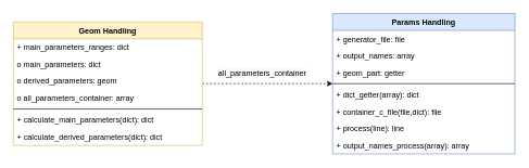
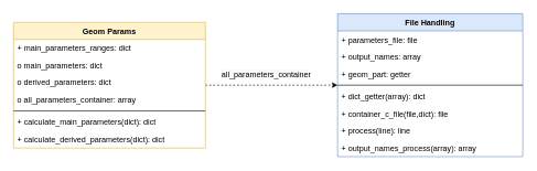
- <mxCell id="12" value="Params Handling" style="swimlane;fontStyle=1;align=center;verticalAlign=top;childLayout=stackLayout;horizontal=1;startSize=26;horizontalStack=0;resizeParent=1;resizeParentMax=0;resizeLast=0;collapsible=1;marginBottom=0;fillColor=#dae8fc;strokeColor=#6c8ebf;" parent="1" vertex="1"><mxGeometry x="510" y="20" width="280" height="216" as="geometry" /></mxCell>
+ <mxCell id="12" value="File Handling" style="swimlane;fontStyle=1;align=center;verticalAlign=top;childLayout=stackLayout;horizontal=1;startSize=26;horizontalStack=0;resizeParent=1;resizeParentMax=0;resizeLast=0;collapsible=1;marginBottom=0;fillColor=#dae8fc;strokeColor=#6c8ebf;" parent="1" vertex="1"><mxGeometry x="510" y="20" width="280" height="216" as="geometry" /></mxCell>
- <mxCell id="4" value="Geom Handling" style="swimlane;fontStyle=1;align=center;verticalAlign=top;childLayout=stackLayout;horizontal=1;startSize=26;horizontalStack=0;resizeParent=1;resizeParentMax=0;resizeLast=0;collapsible=1;marginBottom=0;fillColor=#fff2cc;strokeColor=#d6b656;" parent="1" vertex="1"><mxGeometry x="20" y="33" width="290" height="190" as="geometry" /></mxCell>
+ <mxCell id="4" value="Geom Params" style="swimlane;fontStyle=1;align=center;verticalAlign=top;childLayout=stackLayout;horizontal=1;startSize=26;horizontalStack=0;resizeParent=1;resizeParentMax=0;resizeLast=0;collapsible=1;marginBottom=0;fillColor=#fff2cc;strokeColor=#d6b656;" parent="1" vertex="1"><mxGeometry x="20" y="33" width="290" height="190" as="geometry" /></mxCell>
- <mxCell id="13" value="+ generator_file: file" style="text;strokeColor=none;fillColor=none;align=left;verticalAlign=top;spacingLeft=4;spacingRight=4;overflow=hidden;rotatable=0;points=[[0,0.5],[1,0.5]];portConstraint=eastwest;" parent="12" vertex="1"><mxGeometry y="26" width="280" height="26" as="geometry" /></mxCell>
+ <mxCell id="13" value="+ parameters_file: file" style="text;strokeColor=none;fillColor=none;align=left;verticalAlign=top;spacingLeft=4;spacingRight=4;overflow=hidden;rotatable=0;points=[[0,0.5],[1,0.5]];portConstraint=eastwest;" parent="12" vertex="1"><mxGeometry y="26" width="280" height="26" as="geometry" /></mxCell>
- <mxCell id="7" value="o derived_parameters: geom" style="text;strokeColor=none;fillColor=none;align=left;verticalAlign=top;spacingLeft=4;spacingRight=4;overflow=hidden;rotatable=0;points=[[0,0.5],[1,0.5]];portConstraint=eastwest;" parent="4" vertex="1"><mxGeometry y="78" width="290" height="26" as="geometry" /></mxCell>
+ <mxCell id="7" value="o derived_parameters: dict" style="text;strokeColor=none;fillColor=none;align=left;verticalAlign=top;spacingLeft=4;spacingRight=4;overflow=hidden;rotatable=0;points=[[0,0.5],[1,0.5]];portConstraint=eastwest;" parent="4" vertex="1"><mxGeometry y="78" width="290" height="26" as="geometry" /></mxCell>
